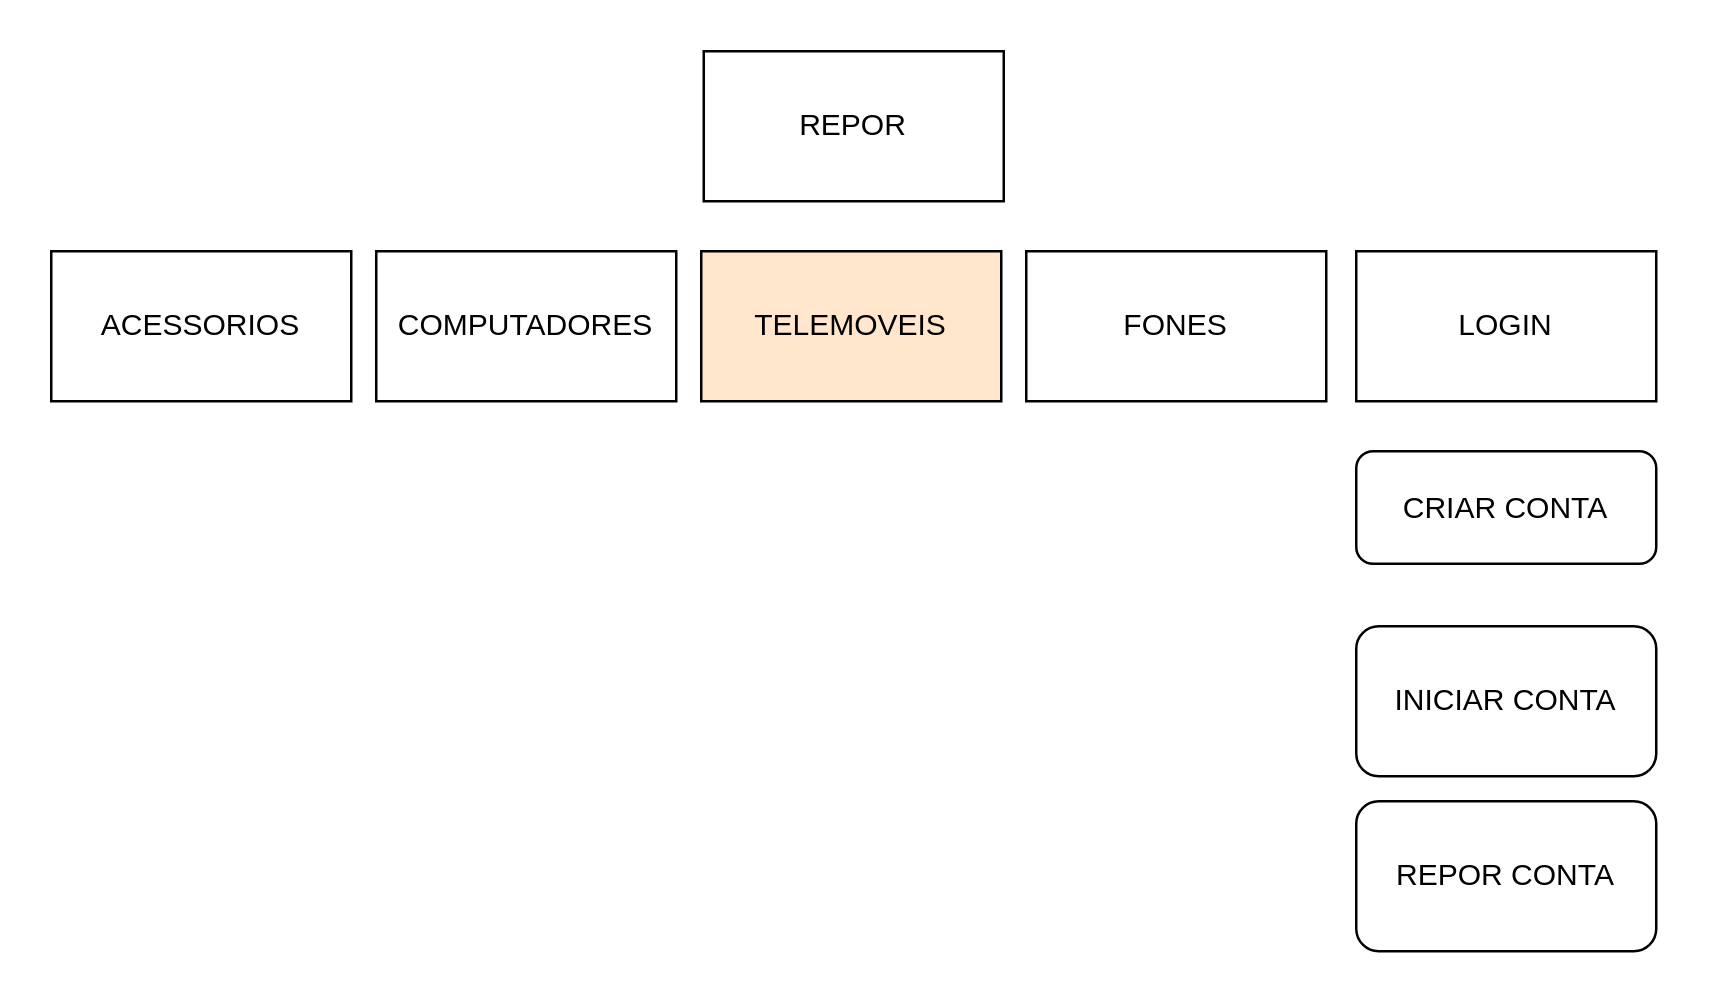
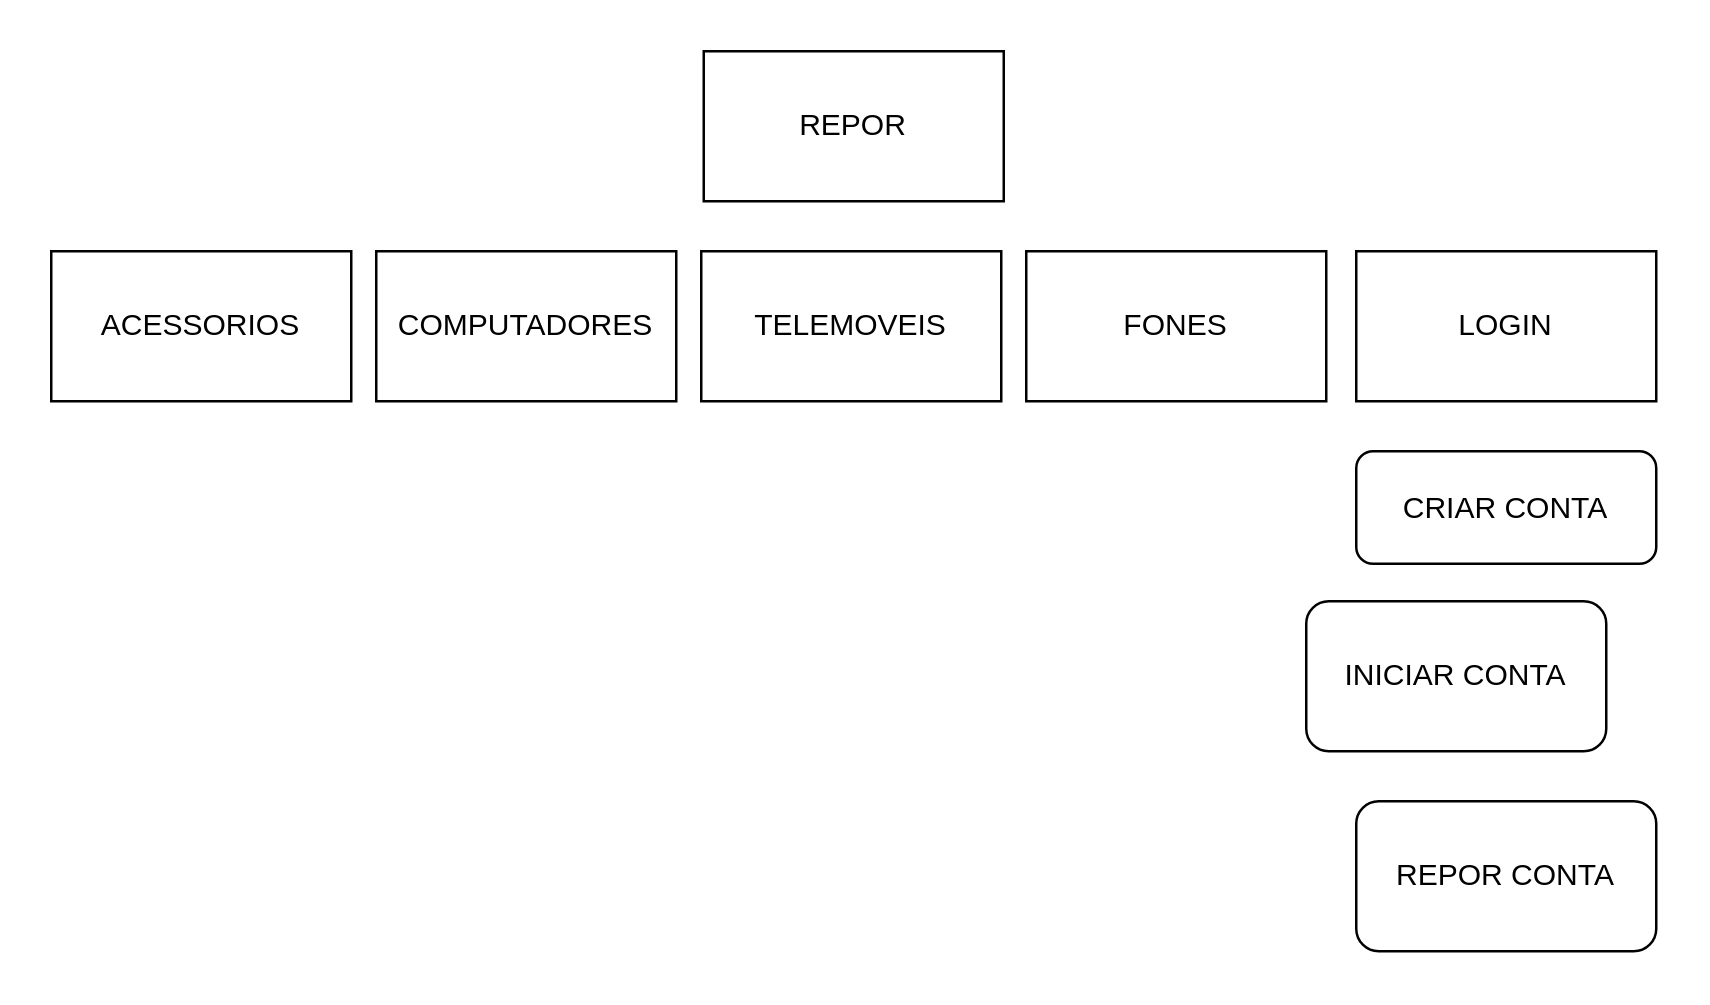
- <mxCell id="4" value="TELEMOVEIS" style="rounded=0;whiteSpace=wrap;html=1;fillColor=#ffe6cc;" vertex="1" parent="1"><mxGeometry x="280" y="100" width="120" height="60" as="geometry" /></mxCell>
+ <mxCell id="4" value="TELEMOVEIS" style="rounded=0;whiteSpace=wrap;html=1;" vertex="1" parent="1"><mxGeometry x="280" y="100" width="120" height="60" as="geometry" /></mxCell>
- <mxCell id="9" value="INICIAR CONTA" style="rounded=1;whiteSpace=wrap;html=1;" vertex="1" parent="1"><mxGeometry x="542" y="250" width="120" height="60" as="geometry" /></mxCell>
+ <mxCell id="9" value="INICIAR CONTA" style="rounded=1;whiteSpace=wrap;html=1;" vertex="1" parent="1"><mxGeometry x="522" y="240" width="120" height="60" as="geometry" /></mxCell>
